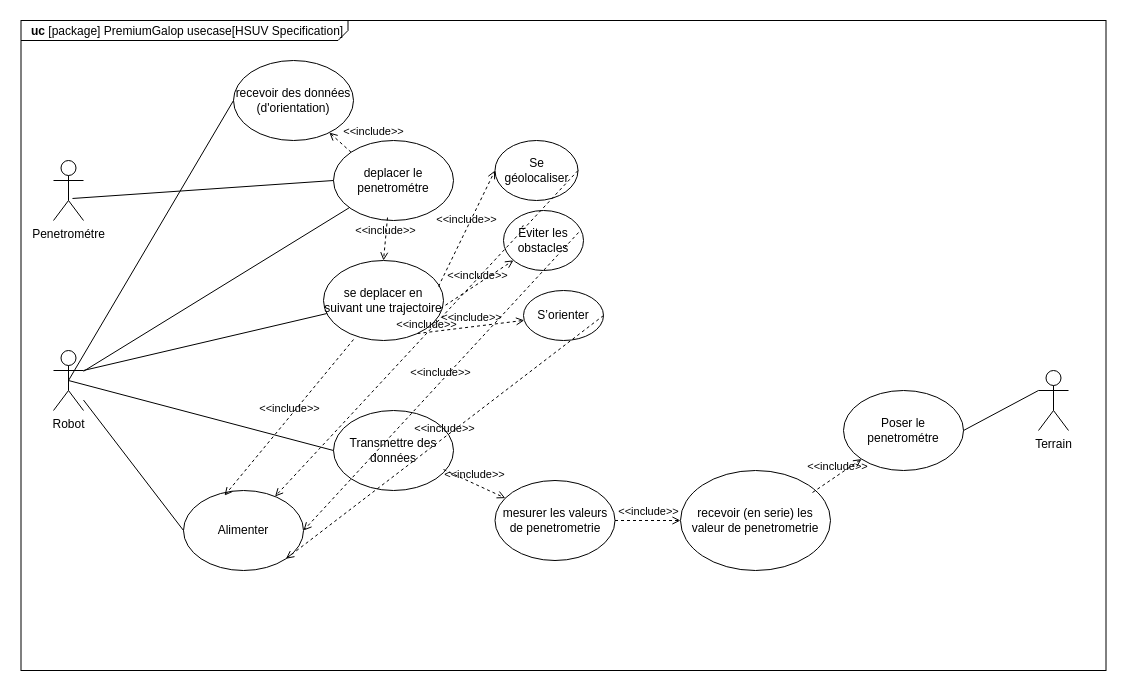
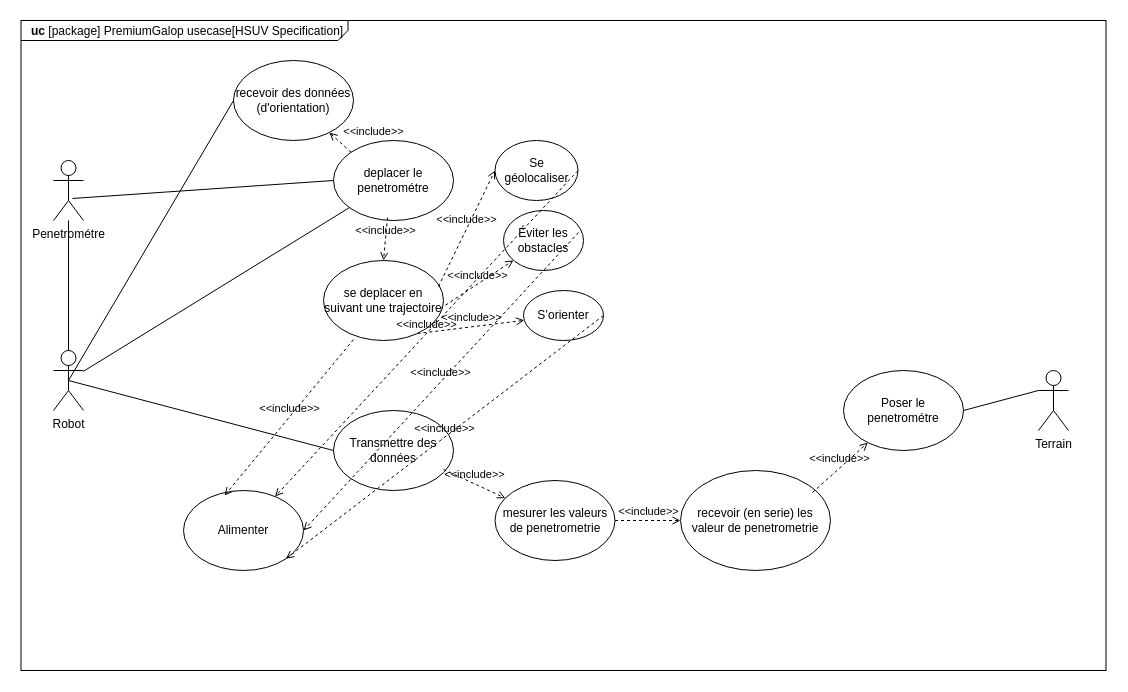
- <mxCell id="18" value="" style="endArrow=none;html=1;rounded=0;exitX=1;exitY=0.333;exitDx=0;exitDy=0;exitPerimeter=0;" parent="1" source="8" target="10" edge="1"><mxGeometry width="50" height="50" relative="1" as="geometry"><mxPoint x="513" y="360" as="sourcePoint" /><mxPoint x="563" y="310" as="targetPoint" /></mxGeometry></mxCell>
- <mxCell id="19" value="Poser le penetrométre" style="ellipse;whiteSpace=wrap;html=1;" parent="1" vertex="1"><mxGeometry x="843" y="390" width="120" height="80" as="geometry" /></mxCell>
+ <mxCell id="19" value="Poser le penetrométre" style="ellipse;whiteSpace=wrap;html=1;" parent="1" vertex="1"><mxGeometry x="843" y="370" width="120" height="80" as="geometry" /></mxCell>
- <mxCell id="17" value="" style="endArrow=none;html=1;rounded=0;entryX=0;entryY=0.5;entryDx=0;entryDy=0;" parent="1" source="8" target="7" edge="1"><mxGeometry width="50" height="50" relative="1" as="geometry"><mxPoint x="513" y="360" as="sourcePoint" /><mxPoint x="563" y="310" as="targetPoint" /></mxGeometry></mxCell>
+ <mxCell id="17" value="" style="endArrow=none;html=1;rounded=0;" parent="1" source="8" target="4" edge="1"><mxGeometry width="50" height="50" relative="1" as="geometry"><mxPoint x="513" y="360" as="sourcePoint" /><mxPoint x="563" y="310" as="targetPoint" /></mxGeometry></mxCell>
